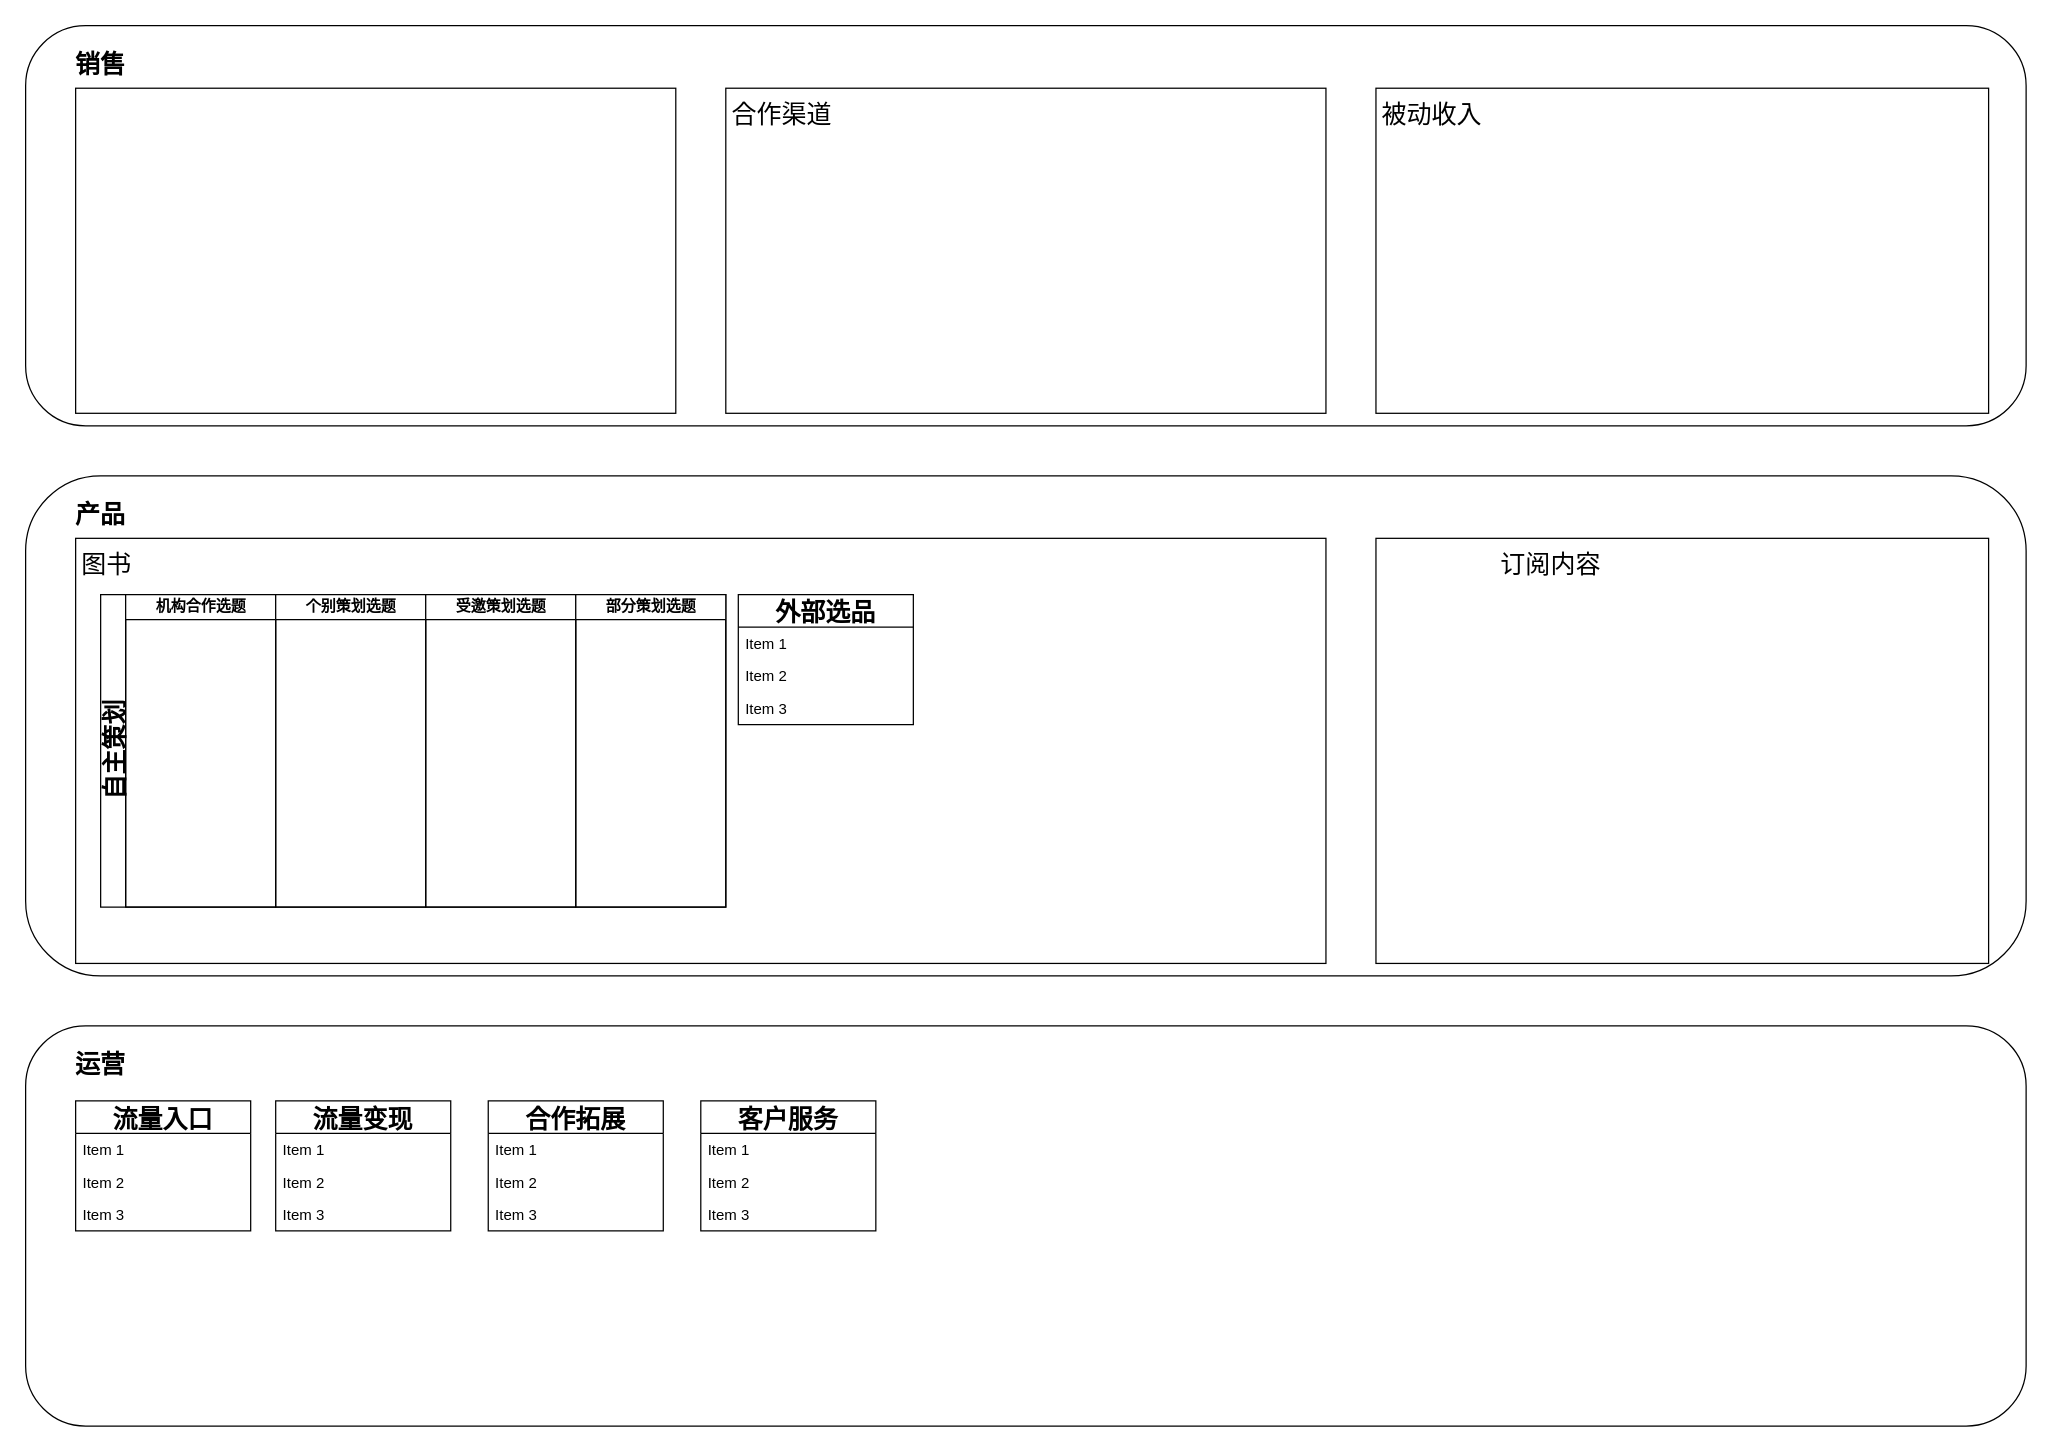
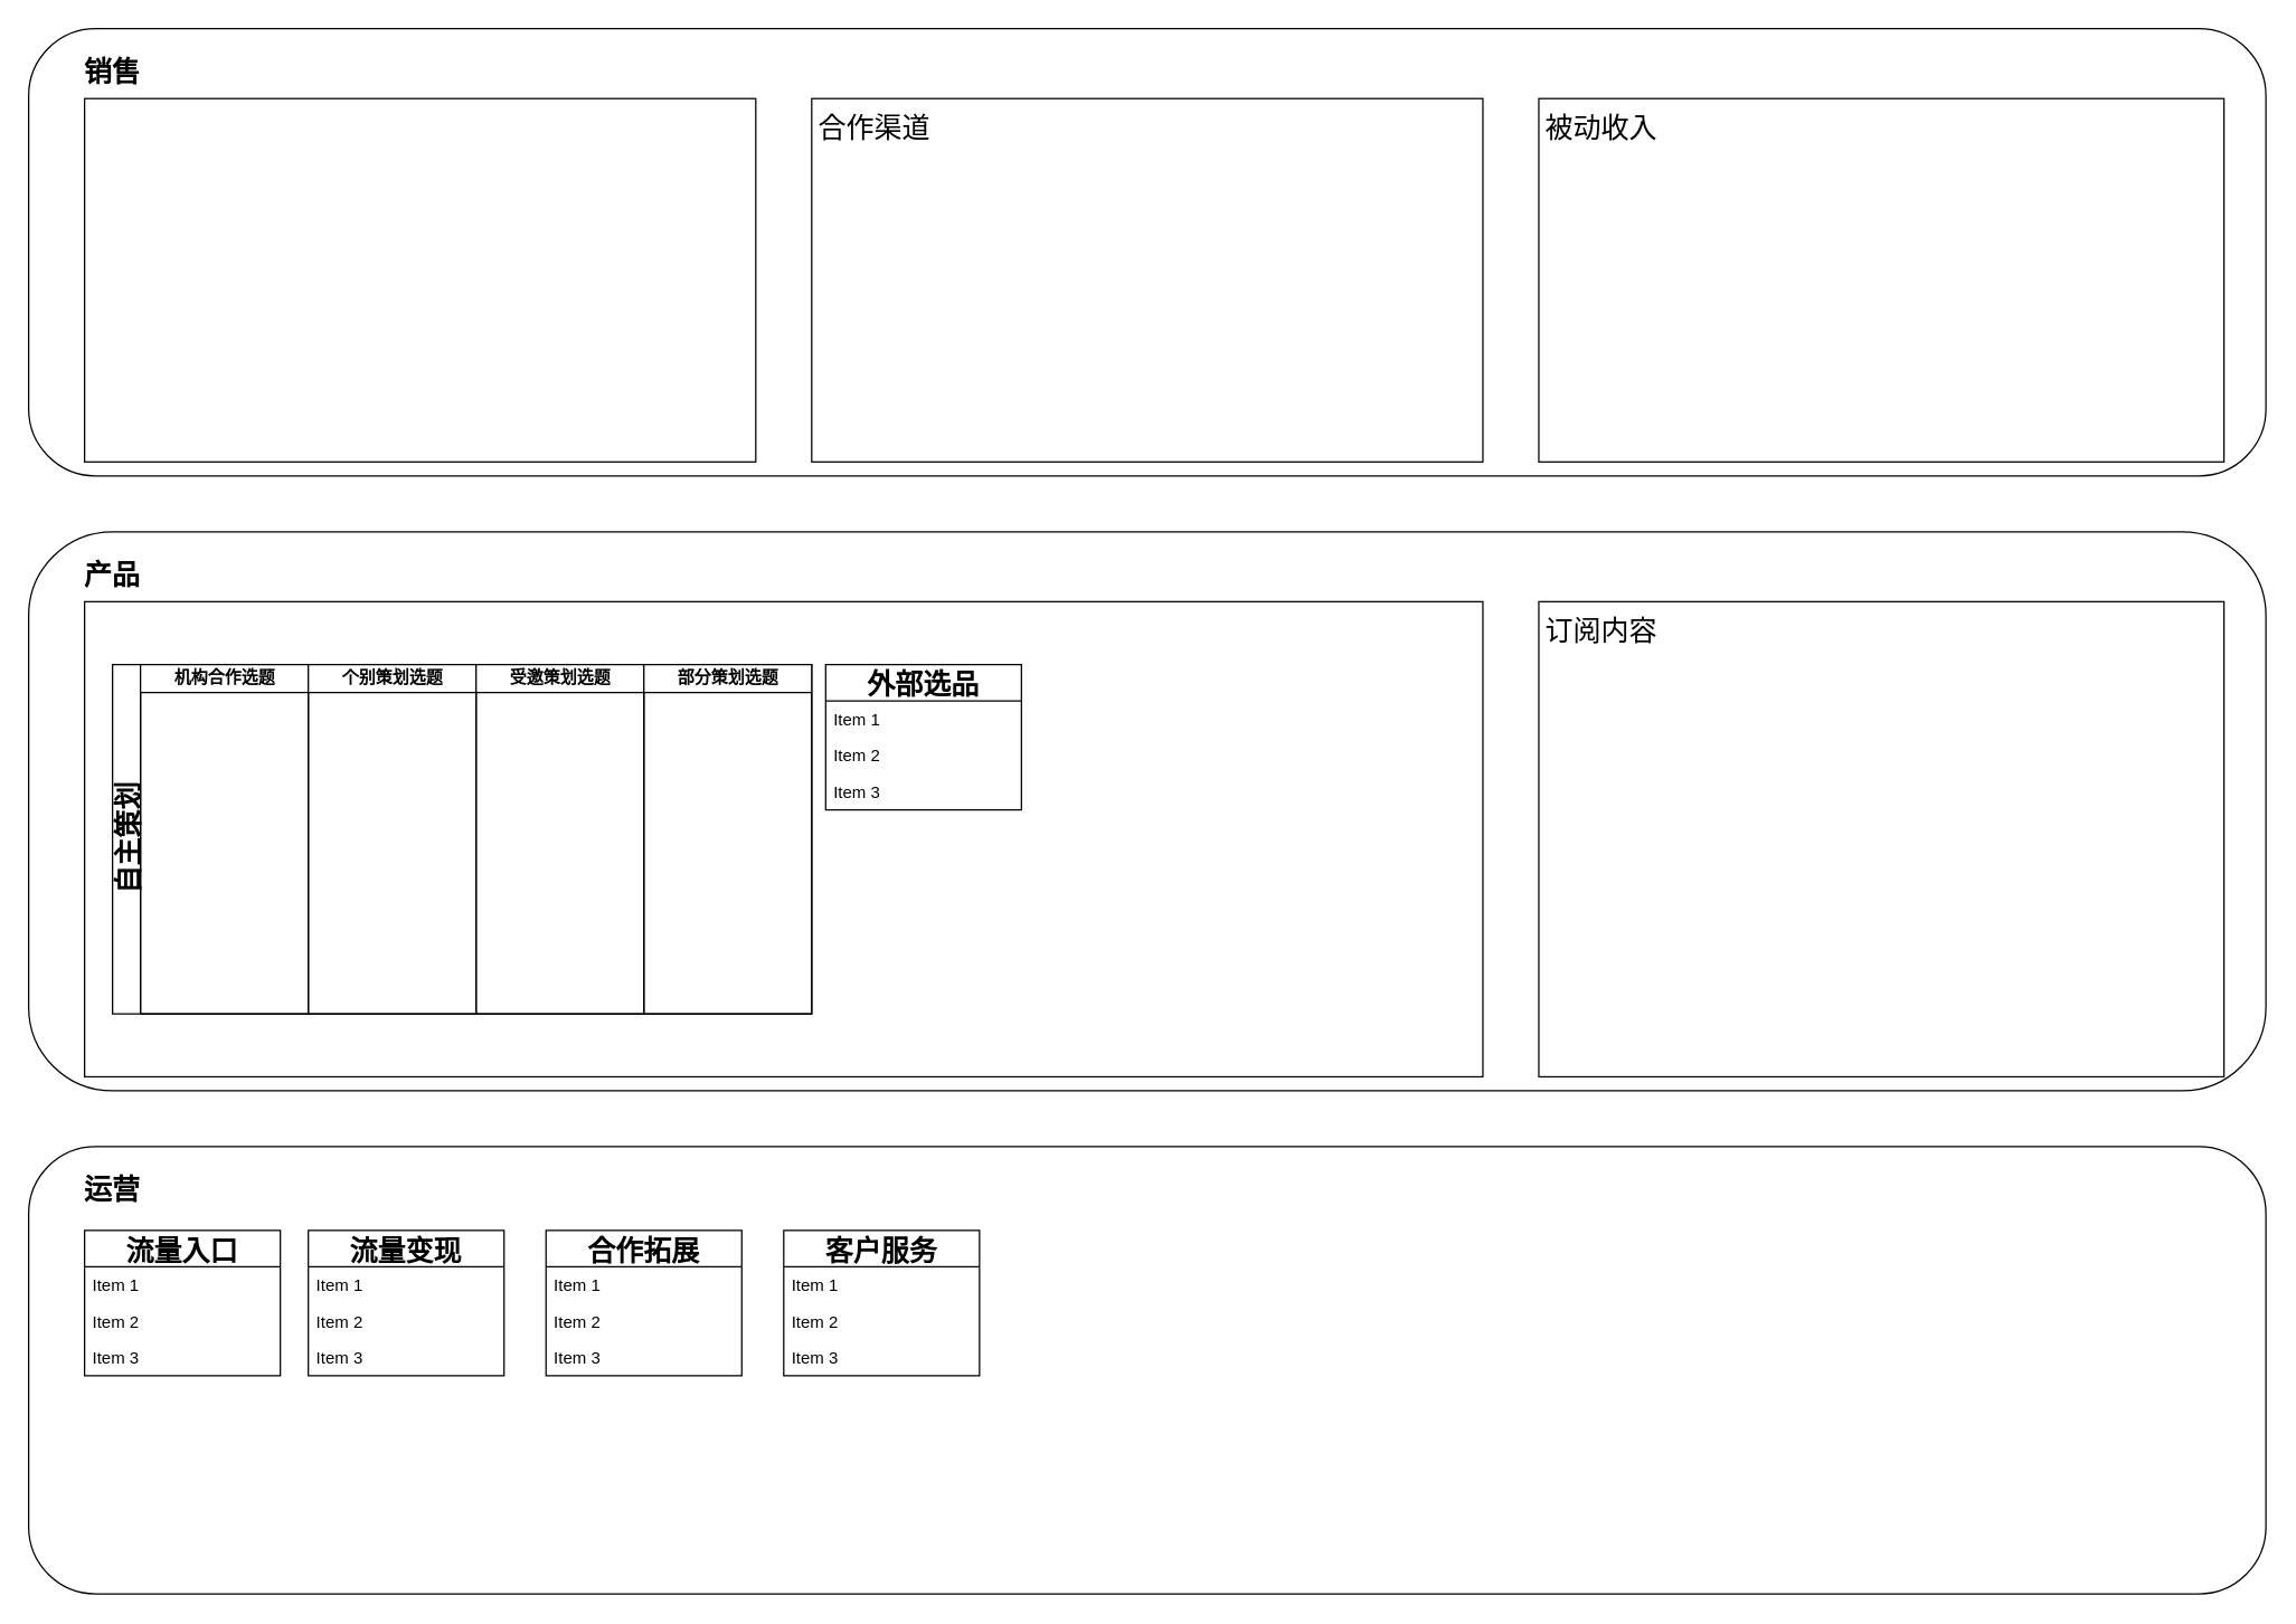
- <mxCell id="12" value="图书" style="text;html=1;strokeColor=none;fillColor=none;align=center;verticalAlign=middle;whiteSpace=wrap;rounded=0;fontSize=20;" vertex="1" parent="1"><mxGeometry x="60" y="440" width="50" height="20" as="geometry" /></mxCell>
- <mxCell id="14" value="订阅内容" style="text;html=1;strokeColor=none;fillColor=none;align=center;verticalAlign=middle;whiteSpace=wrap;rounded=0;fontSize=20;" vertex="1" parent="1"><mxGeometry x="1195" y="440" width="90" height="20" as="geometry" /></mxCell>
+ <mxCell id="14" value="订阅内容" style="text;html=1;strokeColor=none;fillColor=none;align=center;verticalAlign=middle;whiteSpace=wrap;rounded=0;fontSize=20;" vertex="1" parent="1"><mxGeometry x="1100" y="440" width="90" height="20" as="geometry" /></mxCell>
